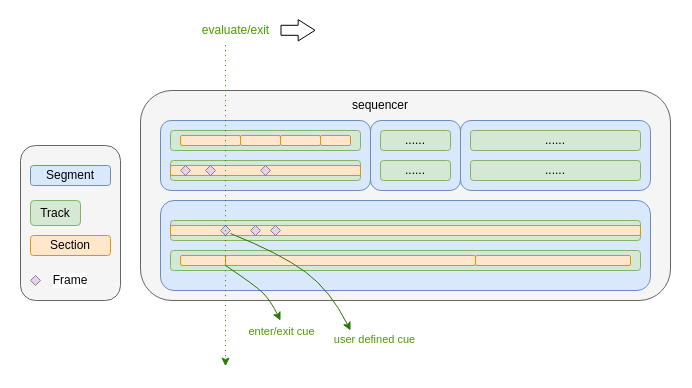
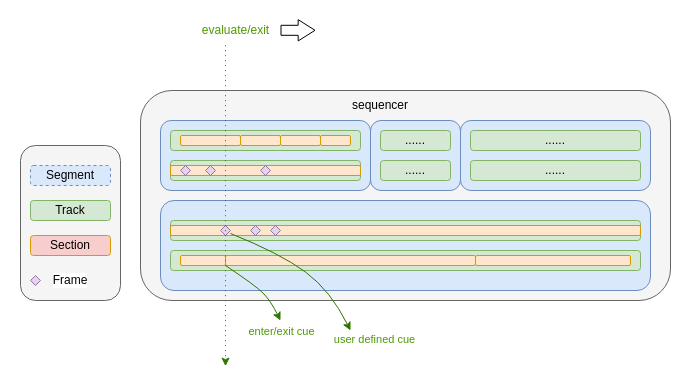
- <mxCell id="39" value="Segment" style="rounded=1;whiteSpace=wrap;html=1;fillColor=#dae8fc;strokeColor=#6c8ebf;" vertex="1" parent="1"><mxGeometry x="30" y="165" width="80" height="20" as="geometry" /></mxCell>
+ <mxCell id="39" value="Segment" style="rounded=1;whiteSpace=wrap;html=1;fillColor=#dae8fc;strokeColor=#6c8ebf;dashed=1;" vertex="1" parent="1"><mxGeometry x="30" y="165" width="80" height="20" as="geometry" /></mxCell>
- <mxCell id="40" value="Track" style="rounded=1;whiteSpace=wrap;html=1;fillColor=#d5e8d4;strokeColor=#82b366;" vertex="1" parent="1"><mxGeometry x="30" y="200" width="50" height="25" as="geometry" /></mxCell>
+ <mxCell id="40" value="Track" style="rounded=1;whiteSpace=wrap;html=1;fillColor=#d5e8d4;strokeColor=#82b366;" vertex="1" parent="1"><mxGeometry x="30" y="200" width="80" height="20" as="geometry" /></mxCell>
- <mxCell id="41" value="Section" style="rounded=1;whiteSpace=wrap;html=1;fillColor=#ffe6cc;strokeColor=#d79b00;" vertex="1" parent="1"><mxGeometry x="30" y="235" width="80" height="20" as="geometry" /></mxCell>
+ <mxCell id="41" value="Section" style="rounded=1;whiteSpace=wrap;html=1;fillColor=#f8cecc;strokeColor=#d79b00;" vertex="1" parent="1"><mxGeometry x="30" y="235" width="80" height="20" as="geometry" /></mxCell>
